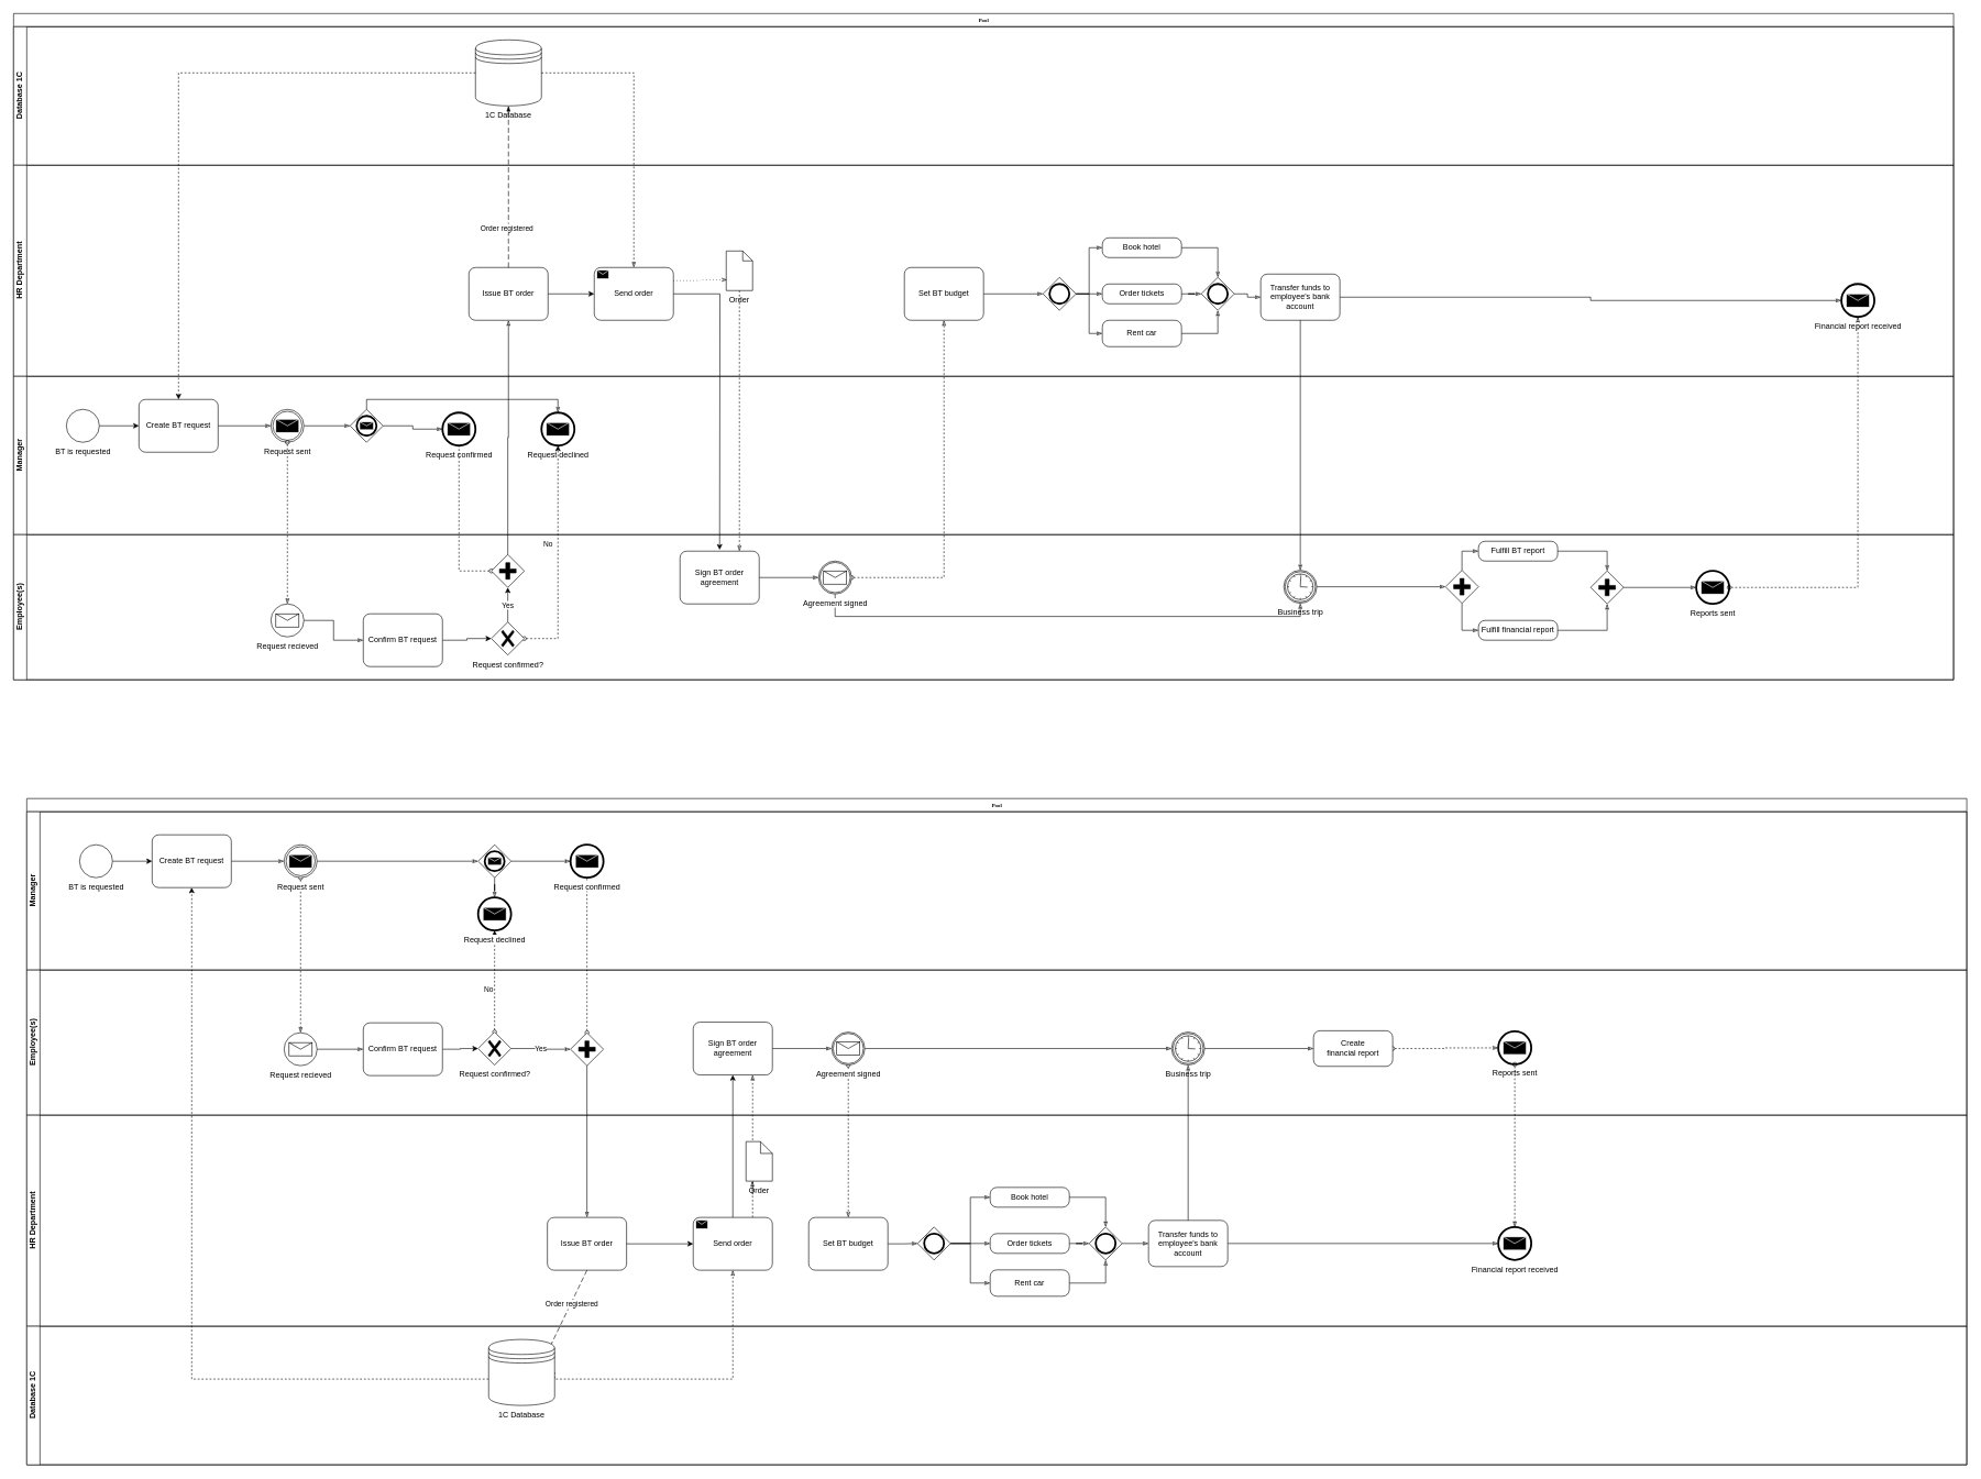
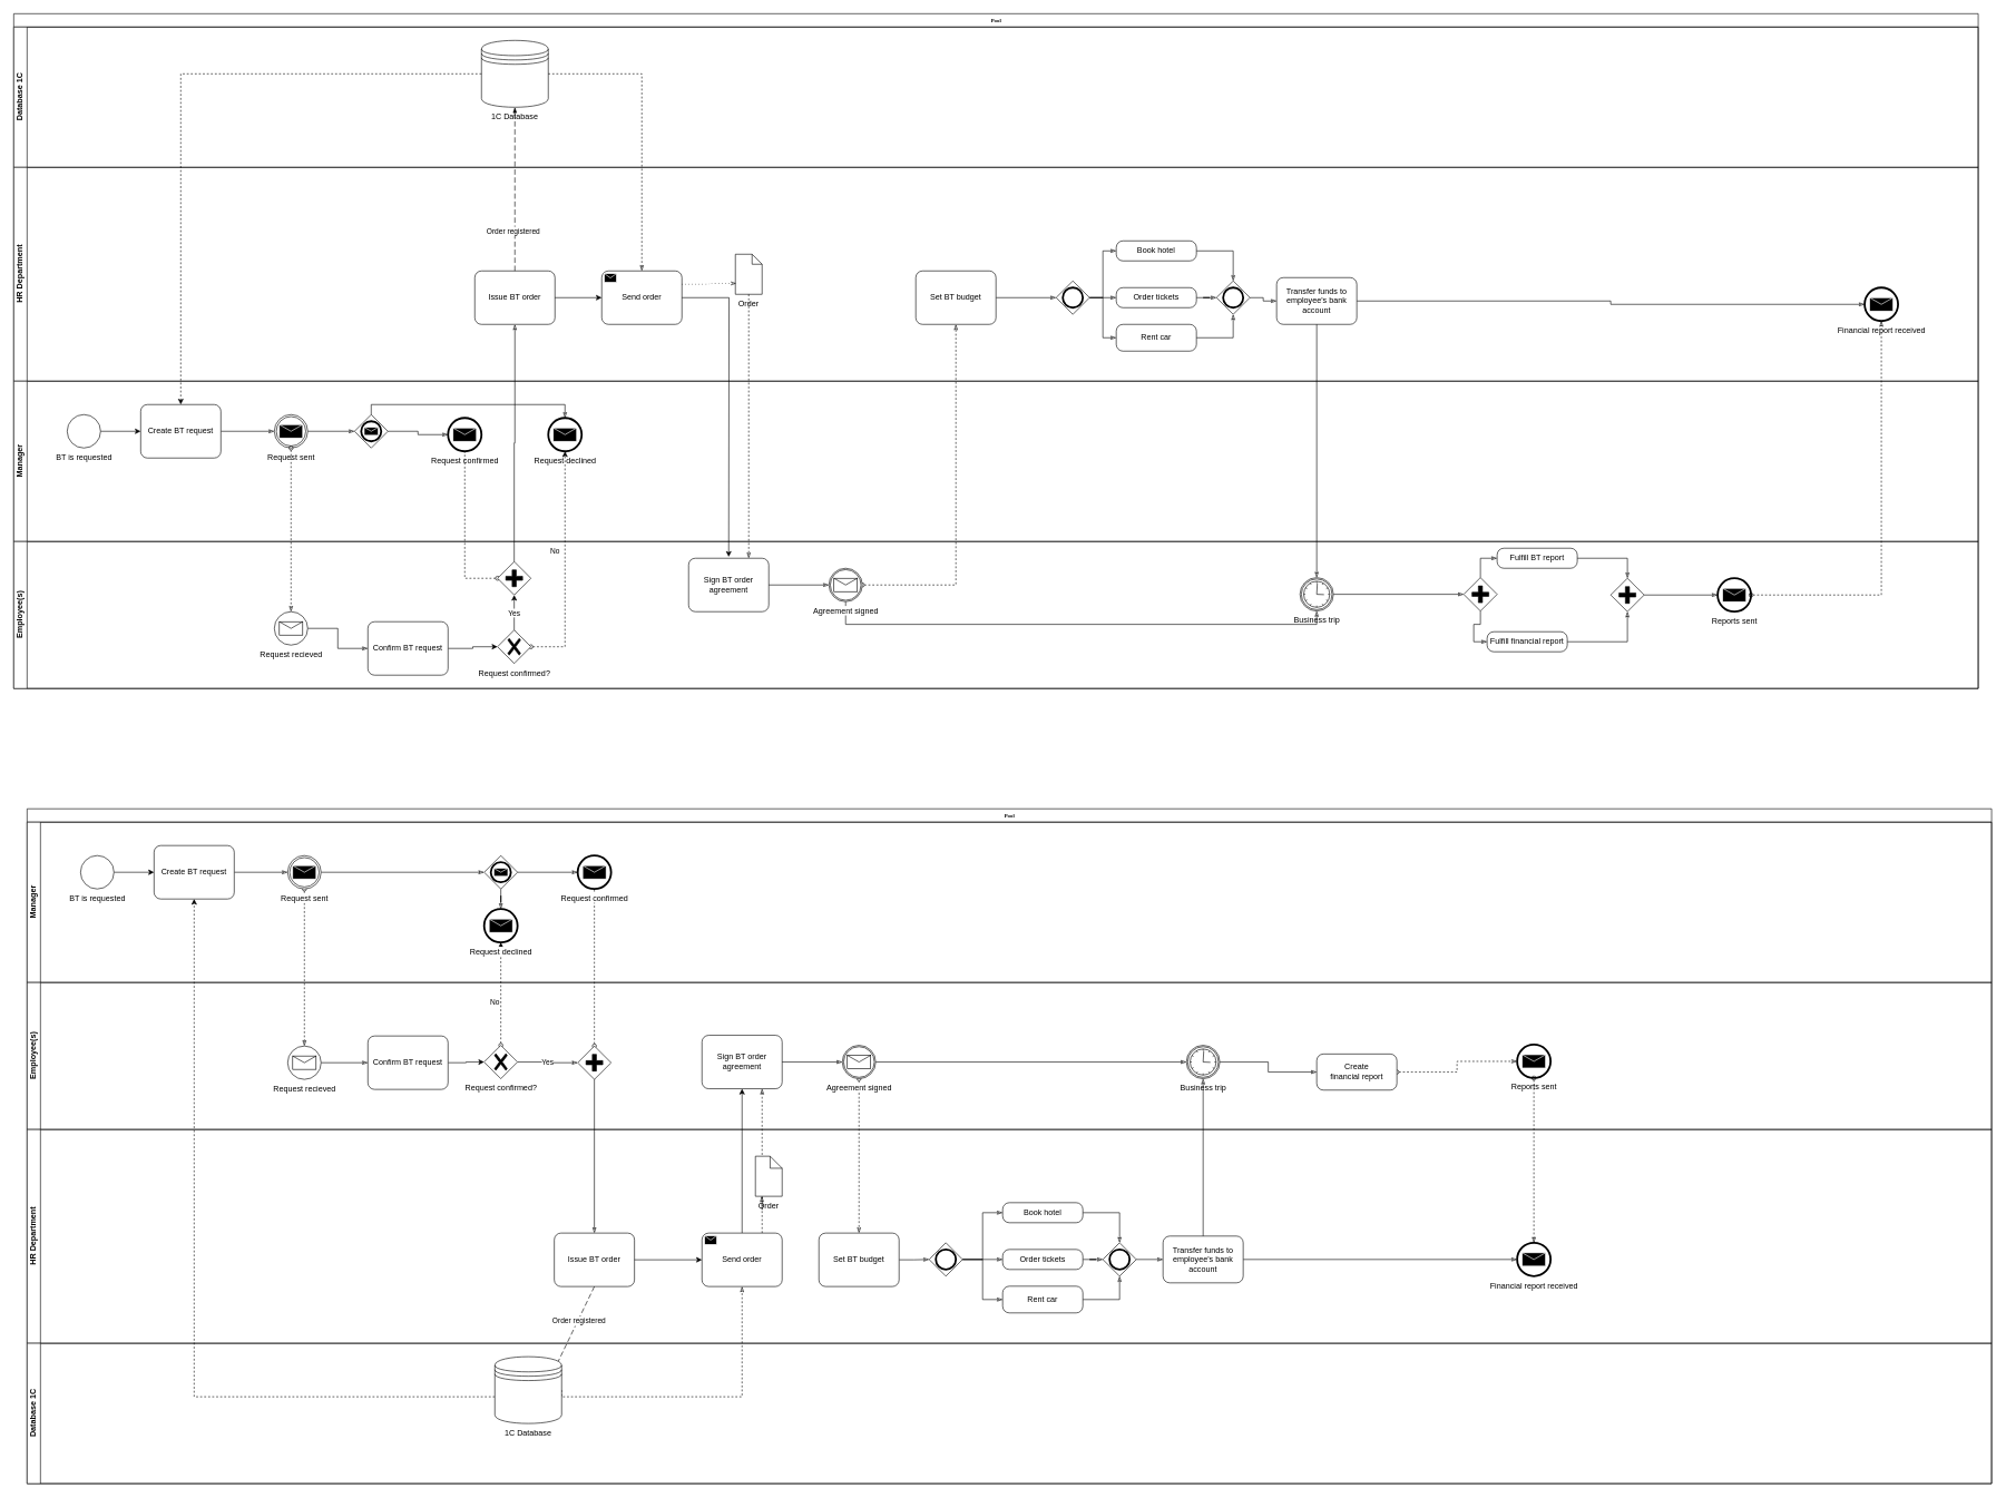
- <mxCell id="62" value="Fulfill financial report" style="points=[[0.25,0,0],[0.5,0,0],[0.75,0,0],[1,0.25,0],[1,0.5,0],[1,0.75,0],[0.75,1,0],[0.5,1,0],[0.25,1,0],[0,0.75,0],[0,0.5,0],[0,0.25,0]];shape=mxgraph.bpmn.task;whiteSpace=wrap;rectStyle=rounded;size=10;taskMarker=abstract;" vertex="1" parent="51"><mxGeometry x="2220" y="130" width="120" height="30" as="geometry" /></mxCell>
+ <mxCell id="62" value="Fulfill financial report" style="points=[[0.25,0,0],[0.5,0,0],[0.75,0,0],[1,0.25,0],[1,0.5,0],[1,0.75,0],[0.75,1,0],[0.5,1,0],[0.25,1,0],[0,0.75,0],[0,0.5,0],[0,0.25,0]];shape=mxgraph.bpmn.task;whiteSpace=wrap;rectStyle=rounded;size=10;taskMarker=abstract;" vertex="1" parent="51"><mxGeometry x="2205" y="135" width="120" height="30" as="geometry" /></mxCell>
- <mxCell id="104" value="Create &#10;financial report" style="points=[[0.25,0,0],[0.5,0,0],[0.75,0,0],[1,0.25,0],[1,0.5,0],[1,0.75,0],[0.75,1,0],[0.5,1,0],[0.25,1,0],[0,0.75,0],[0,0.5,0],[0,0.25,0]];shape=mxgraph.bpmn.task;whiteSpace=wrap;rectStyle=rounded;size=10;taskMarker=abstract;" vertex="1" parent="95"><mxGeometry x="1950" y="92" width="120" height="54" as="geometry" /></mxCell>
+ <mxCell id="104" value="Create &#10;financial report" style="points=[[0.25,0,0],[0.5,0,0],[0.75,0,0],[1,0.25,0],[1,0.5,0],[1,0.75,0],[0.75,1,0],[0.5,1,0],[0.25,1,0],[0,0.75,0],[0,0.5,0],[0,0.25,0]];shape=mxgraph.bpmn.task;whiteSpace=wrap;rectStyle=rounded;size=10;taskMarker=abstract;" vertex="1" parent="95"><mxGeometry x="1930" y="107" width="120" height="54" as="geometry" /></mxCell>
